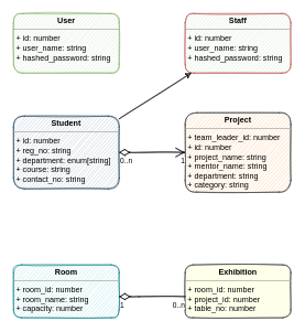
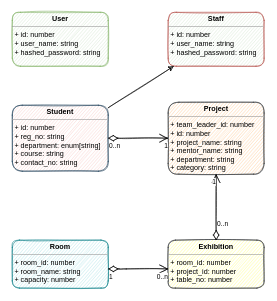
- <mxCell id="4" value="&lt;p style=&quot;margin: 0px ; margin-top: 4px ; text-align: center&quot;&gt;&lt;b&gt;Student&lt;/b&gt;&lt;/p&gt;&lt;hr size=&quot;1&quot;&gt;&lt;p style=&quot;margin: 0px ; margin-left: 4px&quot;&gt;+ id: number&lt;/p&gt;&lt;p style=&quot;margin: 0px ; margin-left: 4px&quot;&gt;+ reg_no: string&lt;/p&gt;&lt;p style=&quot;margin: 0px ; margin-left: 4px&quot;&gt;+ department: enum[string]&lt;/p&gt;&lt;p style=&quot;margin: 0px ; margin-left: 4px&quot;&gt;+ course: string&lt;/p&gt;&lt;p style=&quot;margin: 0px ; margin-left: 4px&quot;&gt;+ contact_no: string&lt;/p&gt;&lt;p style=&quot;margin: 0px ; margin-left: 4px&quot;&gt;&lt;br&gt;&lt;/p&gt;" style="verticalAlign=top;align=left;overflow=fill;fontSize=12;fontFamily=Helvetica;html=1;rounded=1;sketch=1;fillColor=#bac8d3;strokeColor=#23445d;" vertex="1" parent="1"><mxGeometry x="20" y="175" width="160" height="110" as="geometry" /></mxCell>
+ <mxCell id="4" value="&lt;p style=&quot;margin: 0px ; margin-top: 4px ; text-align: center&quot;&gt;&lt;b&gt;Student&lt;/b&gt;&lt;/p&gt;&lt;hr size=&quot;1&quot;&gt;&lt;p style=&quot;margin: 0px ; margin-left: 4px&quot;&gt;+ id: number&lt;/p&gt;&lt;p style=&quot;margin: 0px ; margin-left: 4px&quot;&gt;+ reg_no: string&lt;/p&gt;&lt;p style=&quot;margin: 0px ; margin-left: 4px&quot;&gt;+ department: enum[string]&lt;/p&gt;&lt;p style=&quot;margin: 0px ; margin-left: 4px&quot;&gt;+ course: string&lt;/p&gt;&lt;p style=&quot;margin: 0px ; margin-left: 4px&quot;&gt;+ contact_no: string&lt;/p&gt;&lt;p style=&quot;margin: 0px ; margin-left: 4px&quot;&gt;&lt;br&gt;&lt;/p&gt;" style="verticalAlign=top;align=left;overflow=fill;fontSize=12;fontFamily=Helvetica;html=1;rounded=1;sketch=1;fillColor=#f8cecc;strokeColor=#23445d;" vertex="1" parent="1"><mxGeometry x="20" y="175" width="160" height="110" as="geometry" /></mxCell>
+ <mxCell id="12" value="" style="endArrow=open;html=1;endSize=12;startArrow=diamondThin;startSize=14;startFill=0;edgeStyle=orthogonalEdgeStyle;entryX=0.5;entryY=1;entryDx=0;entryDy=0;exitX=0.5;exitY=0;exitDx=0;exitDy=0;sketch=1;" edge="1" parent="1" source="7" target="5"><mxGeometry relative="1" as="geometry"><mxPoint x="100" y="340" as="sourcePoint" /><mxPoint x="260" y="340" as="targetPoint" /></mxGeometry></mxCell>
+ <mxCell id="13" value="0..n" style="edgeLabel;resizable=0;html=1;align=left;verticalAlign=top;" connectable="0" vertex="1" parent="12"><mxGeometry x="-1" relative="1" as="geometry"><mxPoint y="-40" as="offset" /></mxGeometry></mxCell>
+ <mxCell id="14" value="1" style="edgeLabel;resizable=0;html=1;align=right;verticalAlign=top;" connectable="0" vertex="1" parent="12"><mxGeometry x="1" relative="1" as="geometry" /></mxCell>
- <mxCell id="9" value="" style="endArrow=none;html=1;endSize=12;startArrow=diamondThin;startSize=14;startFill=0;edgeStyle=orthogonalEdgeStyle;sketch=1;" edge="1" parent="1" source="6" target="7"><mxGeometry relative="1" as="geometry"><mxPoint x="100" y="440" as="sourcePoint" /><mxPoint x="260" y="440" as="targetPoint" /><Array as="points"><mxPoint x="200" y="448" /><mxPoint x="200" y="448" /></Array></mxGeometry></mxCell>
+ <mxCell id="9" value="" style="endArrow=open;html=1;endSize=12;startArrow=diamondThin;startSize=14;startFill=0;edgeStyle=orthogonalEdgeStyle;sketch=1;" edge="1" parent="1" source="6" target="7"><mxGeometry relative="1" as="geometry"><mxPoint x="100" y="440" as="sourcePoint" /><mxPoint x="260" y="440" as="targetPoint" /><Array as="points"><mxPoint x="200" y="448" /><mxPoint x="200" y="448" /></Array></mxGeometry></mxCell>
